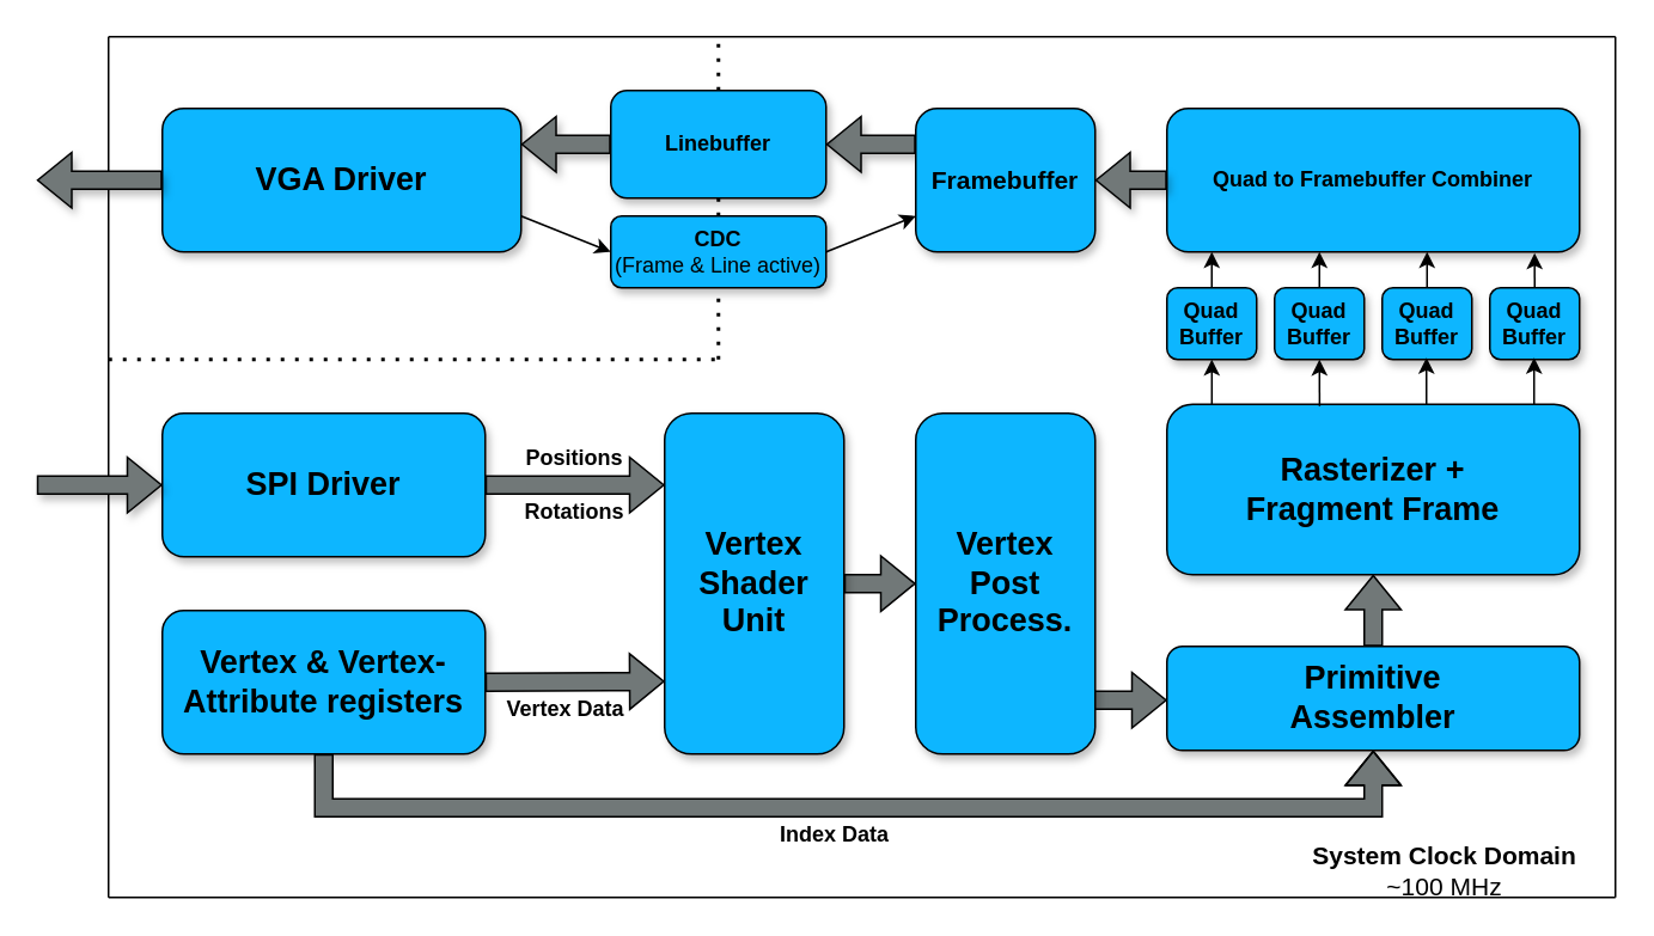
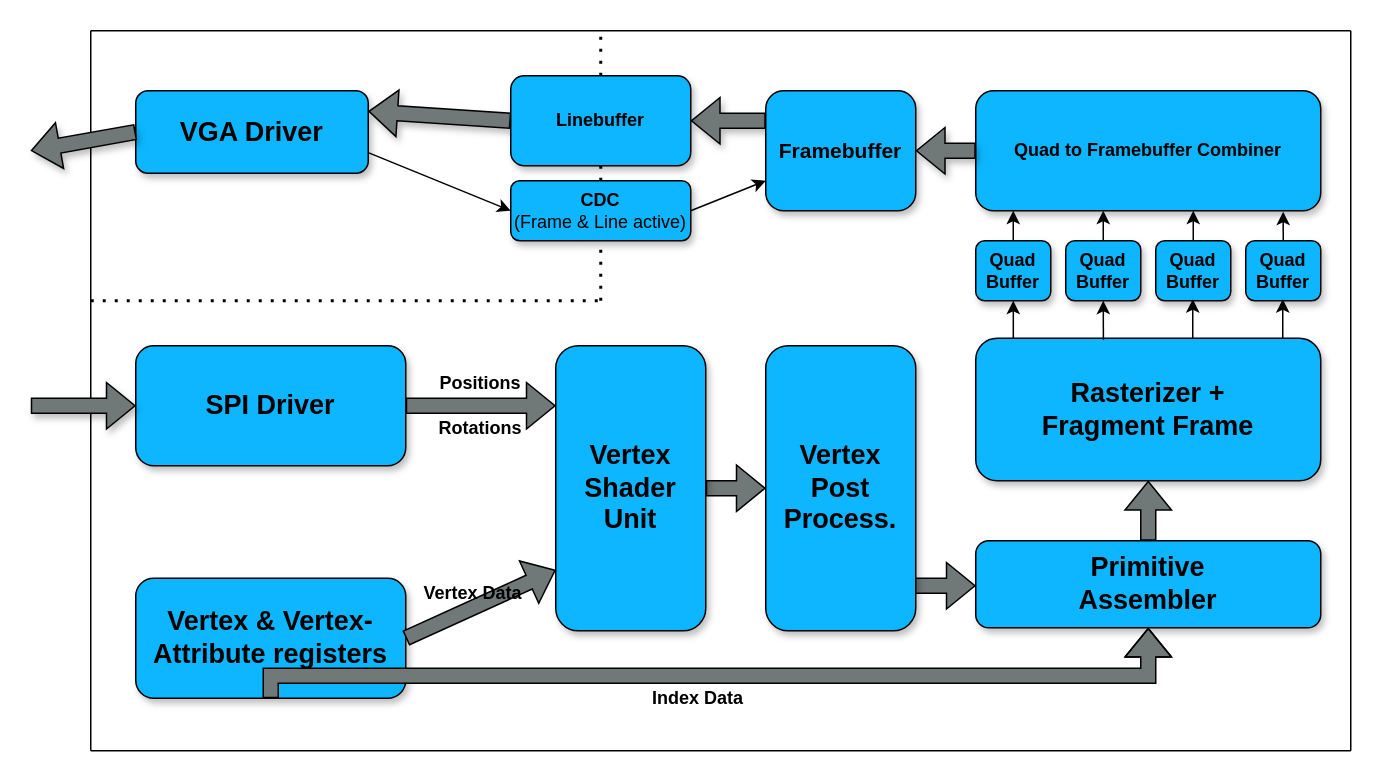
- <mxCell id="6" value="&lt;font style=&quot;font-size: 18px;&quot;&gt;&lt;b&gt;VGA Driver&lt;/b&gt;&lt;/font&gt;" style="rounded=1;whiteSpace=wrap;html=1;fillColor=#0DB6FF;shadow=1;" parent="1" vertex="1"><mxGeometry x="90" y="60" width="200" height="80" as="geometry" /></mxCell>
+ <mxCell id="6" value="&lt;font style=&quot;font-size: 18px;&quot;&gt;&lt;b&gt;VGA Driver&lt;/b&gt;&lt;/font&gt;" style="rounded=1;whiteSpace=wrap;html=1;fillColor=#0DB6FF;shadow=1;" parent="1" vertex="1"><mxGeometry x="90" y="60" width="155" height="55" as="geometry" /></mxCell>
- <mxCell id="22" value="&lt;font style=&quot;font-size: 18px;&quot;&gt;&lt;b&gt;Vertex &amp;amp; Vertex-Attribute registers&lt;br&gt;&lt;/b&gt;&lt;/font&gt;" style="rounded=1;whiteSpace=wrap;html=1;fillColor=#0DB6FF;shadow=1;" parent="1" vertex="1"><mxGeometry x="90" y="340" width="180" height="80" as="geometry" /></mxCell>
+ <mxCell id="22" value="&lt;font style=&quot;font-size: 18px;&quot;&gt;&lt;b&gt;Vertex &amp;amp; Vertex-Attribute registers&lt;br&gt;&lt;/b&gt;&lt;/font&gt;" style="rounded=1;whiteSpace=wrap;html=1;fillColor=#0DB6FF;shadow=1;" parent="1" vertex="1"><mxGeometry x="90" y="385" width="180" height="80" as="geometry" /></mxCell>
- <mxCell id="18" value="&lt;font style=&quot;font-size: 14px;&quot;&gt;&lt;b&gt;System Clock Domain&lt;/b&gt; ~100 MHz&lt;/font&gt;" style="text;html=1;align=center;verticalAlign=middle;whiteSpace=wrap;rounded=0;" parent="1" vertex="1"><mxGeometry x="730" y="470" width="150" height="30" as="geometry" /></mxCell>
